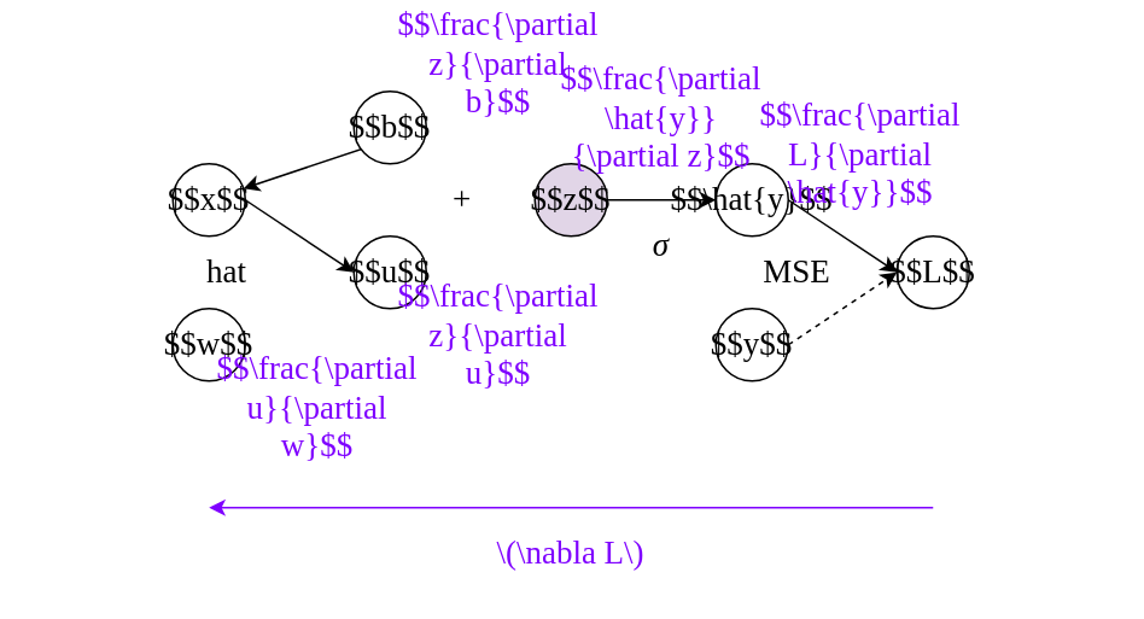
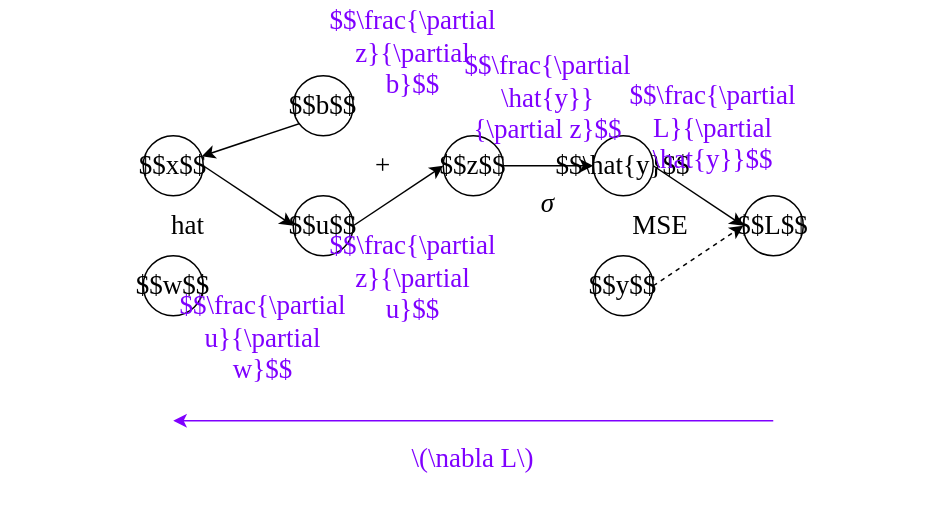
- <mxCell id="9" value="$$z$$" style="ellipse;whiteSpace=wrap;html=1;aspect=fixed;fontFamily=Computer Modern;fontSource=https%3A%2F%2Fcdn.rawgit.com%2Fdreampulse%2Fcomputer-modern-web-font%2Fmaster%2Ffonts.css%20;fontSize=18;fillColor=#e1d5e7;" parent="1" vertex="1"><mxGeometry x="295" y="90" width="40" height="40" as="geometry" /></mxCell>
+ <mxCell id="9" value="$$z$$" style="ellipse;whiteSpace=wrap;html=1;aspect=fixed;fontFamily=Computer Modern;fontSource=https%3A%2F%2Fcdn.rawgit.com%2Fdreampulse%2Fcomputer-modern-web-font%2Fmaster%2Ffonts.css%20;fontSize=18;" parent="1" vertex="1"><mxGeometry x="295" y="90" width="40" height="40" as="geometry" /></mxCell>
+ <mxCell id="4" style="rounded=0;orthogonalLoop=1;jettySize=auto;html=1;exitX=1;exitY=0.5;exitDx=0;exitDy=0;entryX=0;entryY=0.5;entryDx=0;entryDy=0;fontFamily=Computer Modern;fontSource=https%3A%2F%2Fcdn.rawgit.com%2Fdreampulse%2Fcomputer-modern-web-font%2Fmaster%2Ffonts.css%20;fontSize=18;" parent="1" source="5" target="9" edge="1"><mxGeometry relative="1" as="geometry" /></mxCell>
